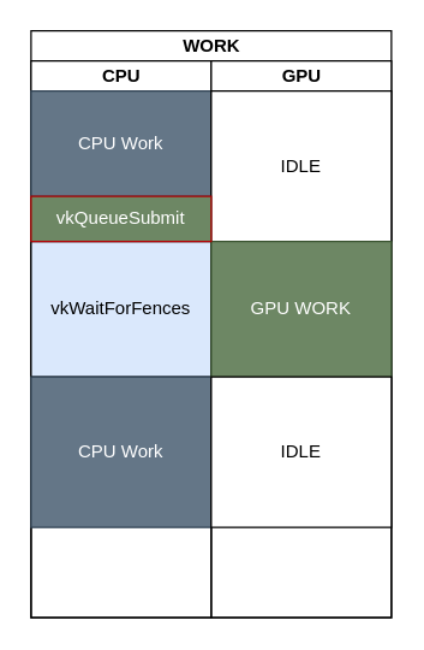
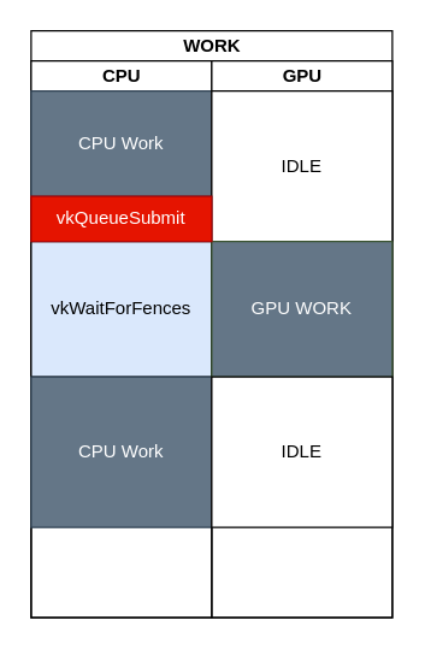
- <mxCell id="11" value="vkQueueSubmit" style="rounded=0;whiteSpace=wrap;html=1;fillColor=#6d8764;strokeColor=#B20000;fontColor=#ffffff;" vertex="1" parent="1"><mxGeometry x="20" y="130" width="120" height="30" as="geometry" /></mxCell>
+ <mxCell id="11" value="vkQueueSubmit" style="rounded=0;whiteSpace=wrap;html=1;fillColor=#e51400;strokeColor=#B20000;fontColor=#ffffff;" vertex="1" parent="1"><mxGeometry x="20" y="130" width="120" height="30" as="geometry" /></mxCell>
- <mxCell id="9" value="GPU WORK" style="rounded=0;whiteSpace=wrap;html=1;fillColor=#6d8764;strokeColor=#3A5431;fontColor=#ffffff;" vertex="1" parent="7"><mxGeometry y="120" width="120" height="90" as="geometry" /></mxCell>
+ <mxCell id="9" value="GPU WORK" style="rounded=0;whiteSpace=wrap;html=1;fillColor=#647687;strokeColor=#3A5431;fontColor=#ffffff;" vertex="1" parent="7"><mxGeometry y="120" width="120" height="90" as="geometry" /></mxCell>
